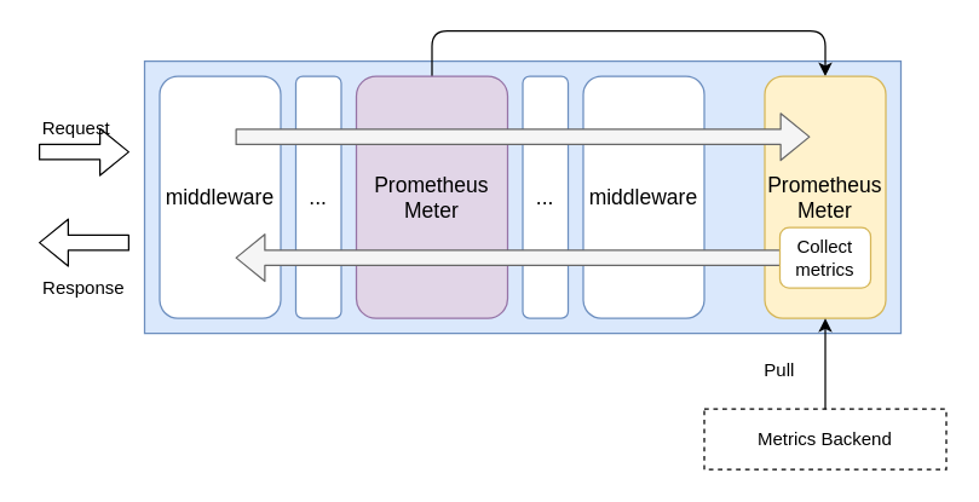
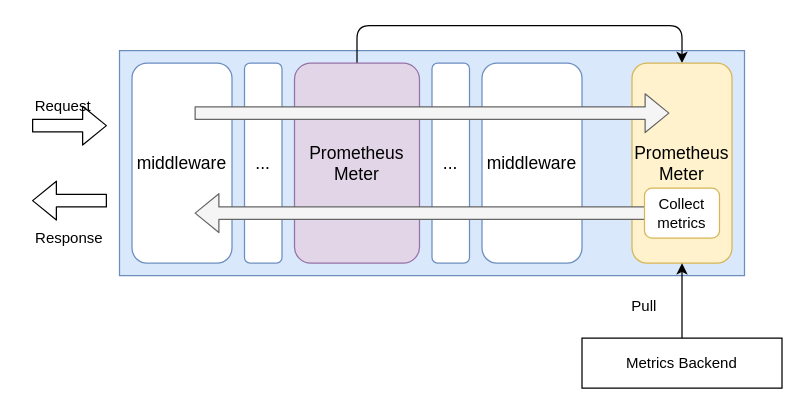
- <mxCell id="18" value="Metrics Backend" style="rounded=1;whiteSpace=wrap;html=1;arcSize=0;dashed=1;" parent="1" vertex="1"><mxGeometry x="465" y="270" width="160" height="40" as="geometry" /></mxCell>
+ <mxCell id="18" value="Metrics Backend" style="rounded=1;whiteSpace=wrap;html=1;arcSize=0;" parent="1" vertex="1"><mxGeometry x="465" y="270" width="160" height="40" as="geometry" /></mxCell>
